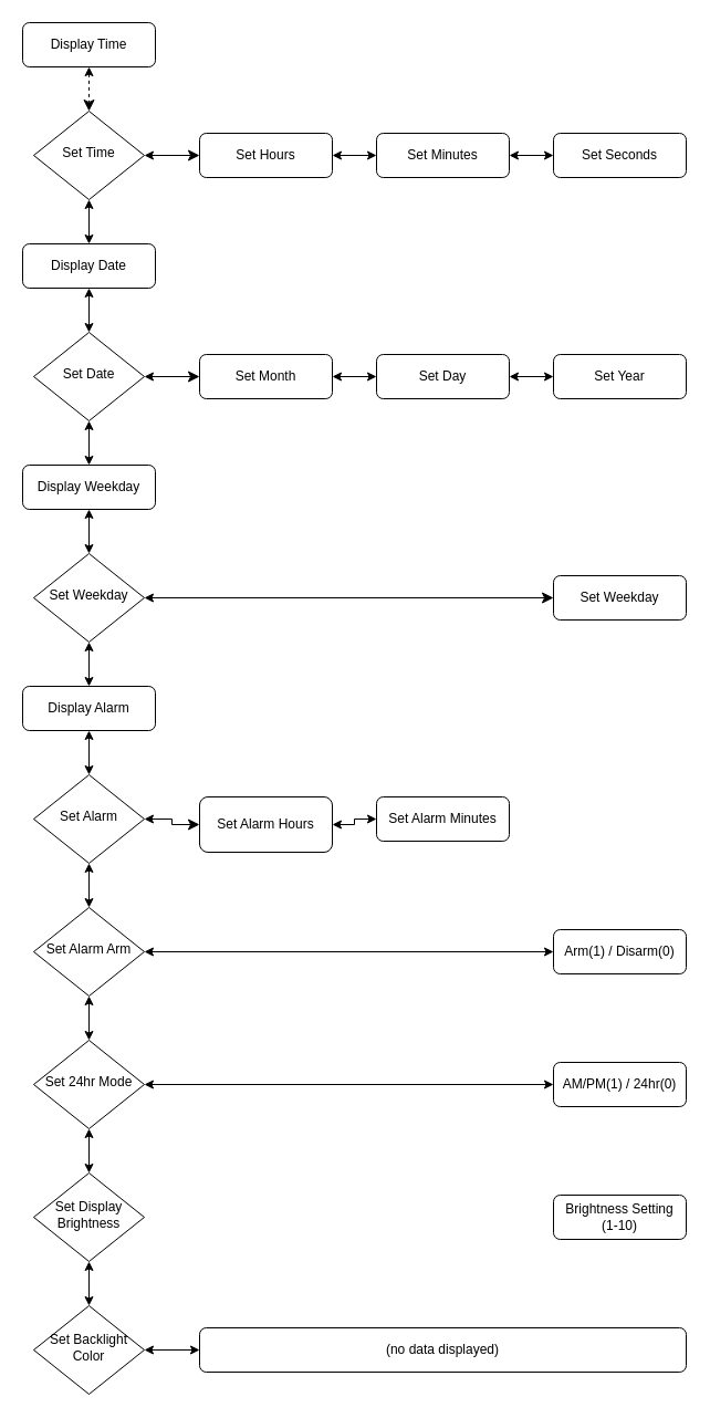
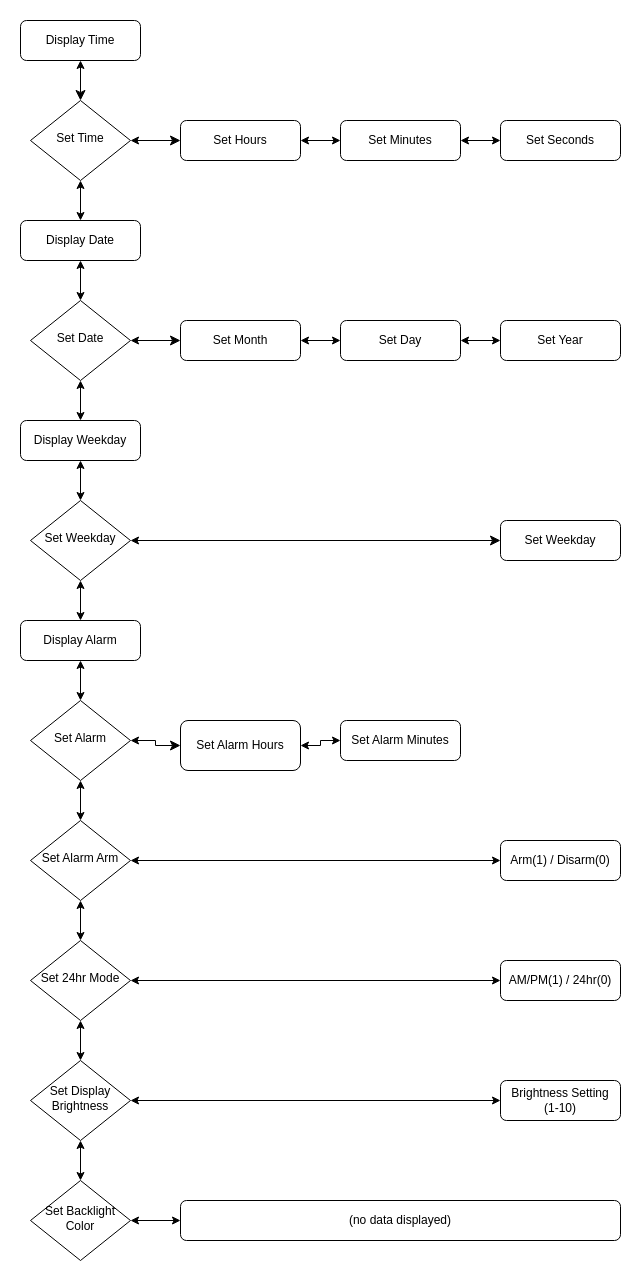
- <mxCell id="2" value="" style="rounded=0;html=1;jettySize=auto;orthogonalLoop=1;fontSize=11;endArrow=classic;endFill=1;endSize=8;strokeWidth=1;shadow=0;labelBackgroundColor=none;edgeStyle=orthogonalEdgeStyle;startArrow=classic;startFill=1;dashed=1;" parent="1" source="3" target="6" edge="1"><mxGeometry relative="1" as="geometry" /></mxCell>
+ <mxCell id="2" value="" style="rounded=0;html=1;jettySize=auto;orthogonalLoop=1;fontSize=11;endArrow=classic;endFill=1;endSize=8;strokeWidth=1;shadow=0;labelBackgroundColor=none;edgeStyle=orthogonalEdgeStyle;startArrow=classic;startFill=1;" parent="1" source="3" target="6" edge="1"><mxGeometry relative="1" as="geometry" /></mxCell>
+ <mxCell id="46" style="edgeStyle=orthogonalEdgeStyle;rounded=0;orthogonalLoop=1;jettySize=auto;html=1;exitX=0;exitY=0.5;exitDx=0;exitDy=0;startArrow=classic;startFill=1;endArrow=classic;endFill=1;" edge="1" parent="1" source="47" target="45"><mxGeometry relative="1" as="geometry" /></mxCell>
